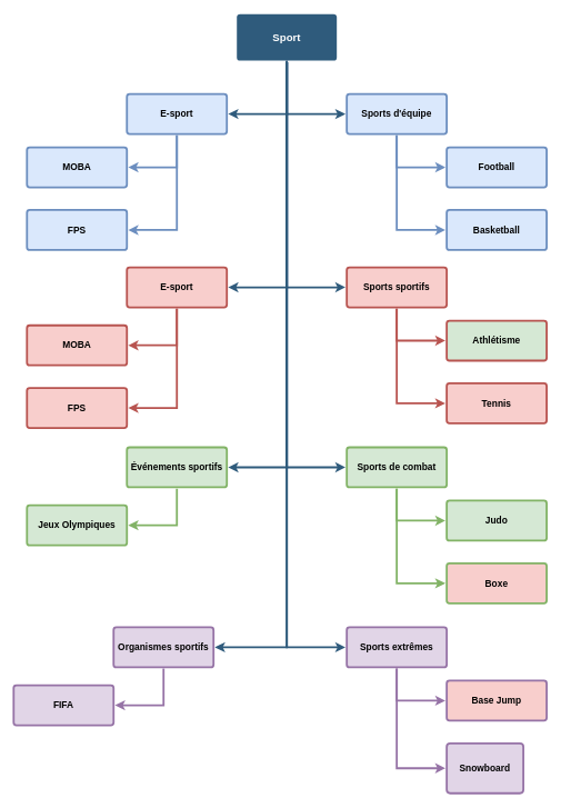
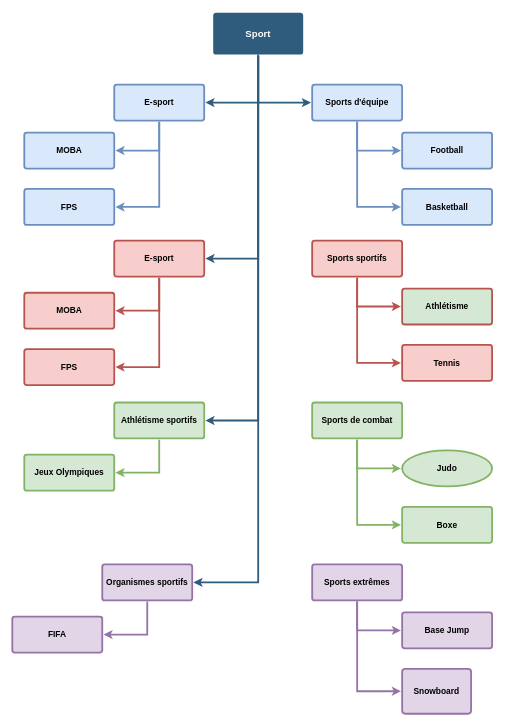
- <mxCell id="14" value="" style="edgeStyle=elbowEdgeStyle;rounded=0;jumpStyle=none;html=1;shadow=0;labelBackgroundColor=none;startArrow=none;startFill=0;endArrow=classic;endFill=1;jettySize=auto;orthogonalLoop=1;strokeColor=#2F5B7C;strokeWidth=3;fontFamily=Helvetica;fontSize=16;fontColor=#23445D;spacing=5;entryX=0;entryY=0.5;entryDx=0;entryDy=0;exitX=0.5;exitY=1;exitDx=0;exitDy=0;" edge="1" parent="1" source="3" target="10"><mxGeometry relative="1" as="geometry"><mxPoint x="440" y="100" as="sourcePoint" /><mxPoint x="528" y="180" as="targetPoint" /><Array as="points"><mxPoint x="430" y="140" /></Array></mxGeometry></mxCell>
- <mxCell id="40" value="Événements sportifs" style="rounded=1;whiteSpace=wrap;html=1;shadow=0;labelBackgroundColor=none;strokeColor=#82b366;strokeWidth=3;fillColor=#d5e8d4;fontFamily=Helvetica;fontSize=14;align=center;spacing=5;fontStyle=1;arcSize=7;perimeterSpacing=2;" vertex="1" parent="1"><mxGeometry x="190" y="670" width="150" height="60" as="geometry" /></mxCell>
+ <mxCell id="40" value="Athlétisme sportifs" style="rounded=1;whiteSpace=wrap;html=1;shadow=0;labelBackgroundColor=none;strokeColor=#82b366;strokeWidth=3;fillColor=#d5e8d4;fontFamily=Helvetica;fontSize=14;align=center;spacing=5;fontStyle=1;arcSize=7;perimeterSpacing=2;" vertex="1" parent="1"><mxGeometry x="190" y="670" width="150" height="60" as="geometry" /></mxCell>
- <mxCell id="20" value="" style="edgeStyle=elbowEdgeStyle;rounded=0;jumpStyle=none;html=1;shadow=0;labelBackgroundColor=none;startArrow=none;startFill=0;endArrow=classic;endFill=1;jettySize=auto;orthogonalLoop=1;strokeColor=#2F5B7C;strokeWidth=3;fontFamily=Helvetica;fontSize=16;fontColor=#23445D;spacing=5;entryX=0;entryY=0.5;entryDx=0;entryDy=0;exitX=0.5;exitY=1;exitDx=0;exitDy=0;" edge="1" parent="1" source="3" target="16"><mxGeometry relative="1" as="geometry"><mxPoint x="440" y="102" as="sourcePoint" /><mxPoint x="528" y="440" as="targetPoint" /><Array as="points"><mxPoint x="430" y="270" /></Array></mxGeometry></mxCell>
- <mxCell id="17" value="Judo" style="rounded=1;whiteSpace=wrap;html=1;shadow=0;labelBackgroundColor=none;strokeColor=#82b366;strokeWidth=3;fillColor=#d5e8d4;fontFamily=Helvetica;fontSize=14;align=center;spacing=5;fontStyle=1;arcSize=7;perimeterSpacing=2;" vertex="1" parent="1"><mxGeometry x="670" y="750" width="150" height="60" as="geometry" /></mxCell>
+ <mxCell id="17" value="Judo" style="ellipse;whiteSpace=wrap;html=1;shadow=0;labelBackgroundColor=none;strokeColor=#82b366;strokeWidth=3;fillColor=#d5e8d4;fontFamily=Helvetica;fontSize=14;align=center;spacing=5;fontStyle=1;arcSize=7;perimeterSpacing=2;" vertex="1" parent="1"><mxGeometry x="670" y="750" width="150" height="60" as="geometry" /></mxCell>
- <mxCell id="18" value="Boxe" style="rounded=1;whiteSpace=wrap;html=1;shadow=0;labelBackgroundColor=none;strokeColor=#82b366;strokeWidth=3;fillColor=#f8cecc;fontFamily=Helvetica;fontSize=14;align=center;spacing=5;fontStyle=1;arcSize=7;perimeterSpacing=2;" vertex="1" parent="1"><mxGeometry x="670" y="844" width="150" height="60" as="geometry" /></mxCell>
+ <mxCell id="18" value="Boxe" style="rounded=1;whiteSpace=wrap;html=1;shadow=0;labelBackgroundColor=none;strokeColor=#82b366;strokeWidth=3;fillColor=#d5e8d4;fontFamily=Helvetica;fontSize=14;align=center;spacing=5;fontStyle=1;arcSize=7;perimeterSpacing=2;" vertex="1" parent="1"><mxGeometry x="670" y="844" width="150" height="60" as="geometry" /></mxCell>
- <mxCell id="26" value="" style="edgeStyle=elbowEdgeStyle;rounded=0;jumpStyle=none;html=1;shadow=0;labelBackgroundColor=none;startArrow=none;startFill=0;endArrow=classic;endFill=1;jettySize=auto;orthogonalLoop=1;strokeColor=#2F5B7C;strokeWidth=3;fontFamily=Helvetica;fontSize=16;fontColor=#23445D;spacing=5;entryX=0;entryY=0.5;entryDx=0;entryDy=0;exitX=0.5;exitY=1;exitDx=0;exitDy=0;" edge="1" parent="1" source="3" target="22"><mxGeometry relative="1" as="geometry"><mxPoint x="440" y="102" as="sourcePoint" /><mxPoint x="528" y="710" as="targetPoint" /><Array as="points"><mxPoint x="430" y="400" /></Array></mxGeometry></mxCell>
- <mxCell id="23" value="Base Jump" style="rounded=1;whiteSpace=wrap;html=1;shadow=0;labelBackgroundColor=none;strokeColor=#9673a6;strokeWidth=3;fillColor=#f8cecc;fontFamily=Helvetica;fontSize=14;align=center;spacing=5;fontStyle=1;arcSize=7;perimeterSpacing=2;" vertex="1" parent="1"><mxGeometry x="670" y="1020" width="150" height="60" as="geometry" /></mxCell>
+ <mxCell id="23" value="Base Jump" style="rounded=1;whiteSpace=wrap;html=1;shadow=0;labelBackgroundColor=none;strokeColor=#9673a6;strokeWidth=3;fillColor=#e1d5e7;fontFamily=Helvetica;fontSize=14;align=center;spacing=5;fontStyle=1;arcSize=7;perimeterSpacing=2;" vertex="1" parent="1"><mxGeometry x="670" y="1020" width="150" height="60" as="geometry" /></mxCell>
